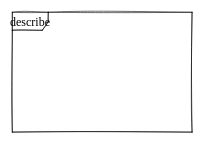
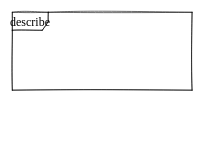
- <mxCell id="2" value="describe" style="shape=umlFrame;whiteSpace=wrap;html=1;sketch=1;hachureGap=4;pointerEvents=0;fontFamily=Architects Daughter;fontSource=https%3A%2F%2Ffonts.googleapis.com%2Fcss%3Ffamily%3DArchitects%2BDaughter;fontSize=20;" vertex="1" parent="1"><mxGeometry x="20" y="20" width="300" height="200" as="geometry" /></mxCell>
+ <mxCell id="2" value="describe" style="shape=umlFrame;whiteSpace=wrap;html=1;sketch=1;hachureGap=4;pointerEvents=0;fontFamily=Architects Daughter;fontSource=https%3A%2F%2Ffonts.googleapis.com%2Fcss%3Ffamily%3DArchitects%2BDaughter;fontSize=20;" vertex="1" parent="1"><mxGeometry x="20" y="20" width="300" height="130" as="geometry" /></mxCell>
